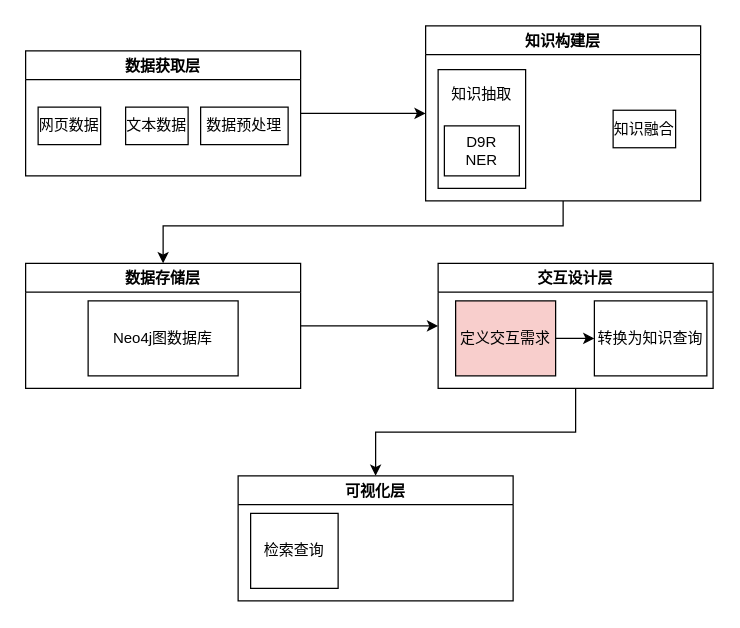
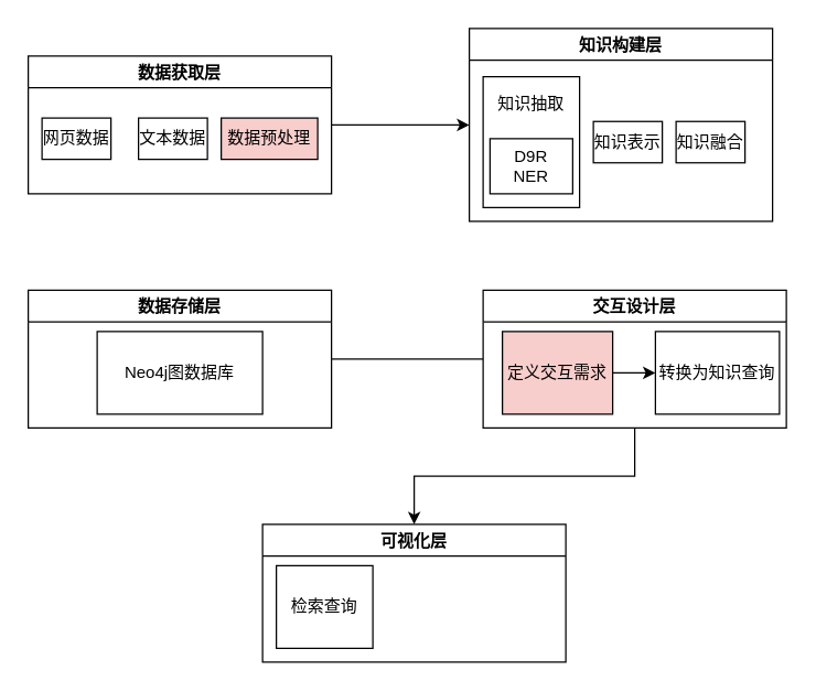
- <mxCell id="6" value="数据预处理" style="rounded=0;whiteSpace=wrap;html=1;" vertex="1" parent="3"><mxGeometry x="140" y="45" width="70" height="30" as="geometry" /></mxCell>
+ <mxCell id="6" value="数据预处理" style="rounded=0;whiteSpace=wrap;html=1;fillColor=#f8cecc;" vertex="1" parent="3"><mxGeometry x="140" y="45" width="70" height="30" as="geometry" /></mxCell>
+ <mxCell id="11" value="知识表示" style="rounded=0;whiteSpace=wrap;html=1;" vertex="1" parent="8"><mxGeometry x="90" y="67.5" width="50" height="30" as="geometry" /></mxCell>
- <mxCell id="7" style="edgeStyle=orthogonalEdgeStyle;rounded=0;orthogonalLoop=1;jettySize=auto;html=1;entryX=0.5;entryY=0;entryDx=0;entryDy=0;" edge="1" parent="1" source="8" target="19"><mxGeometry relative="1" as="geometry"><Array as="points"><mxPoint x="450" y="180" /><mxPoint x="130" y="180" /></Array></mxGeometry></mxCell>
- <mxCell id="18" style="edgeStyle=orthogonalEdgeStyle;rounded=0;orthogonalLoop=1;jettySize=auto;html=1;entryX=0;entryY=0.5;entryDx=0;entryDy=0;" edge="1" parent="1" source="19" target="14"><mxGeometry relative="1" as="geometry" /></mxCell>
+ <mxCell id="18" style="edgeStyle=orthogonalEdgeStyle;rounded=0;orthogonalLoop=1;jettySize=auto;html=1;entryX=0;entryY=0.5;entryDx=0;entryDy=0;endArrow=none;" edge="1" parent="1" source="19" target="14"><mxGeometry relative="1" as="geometry" /></mxCell>
